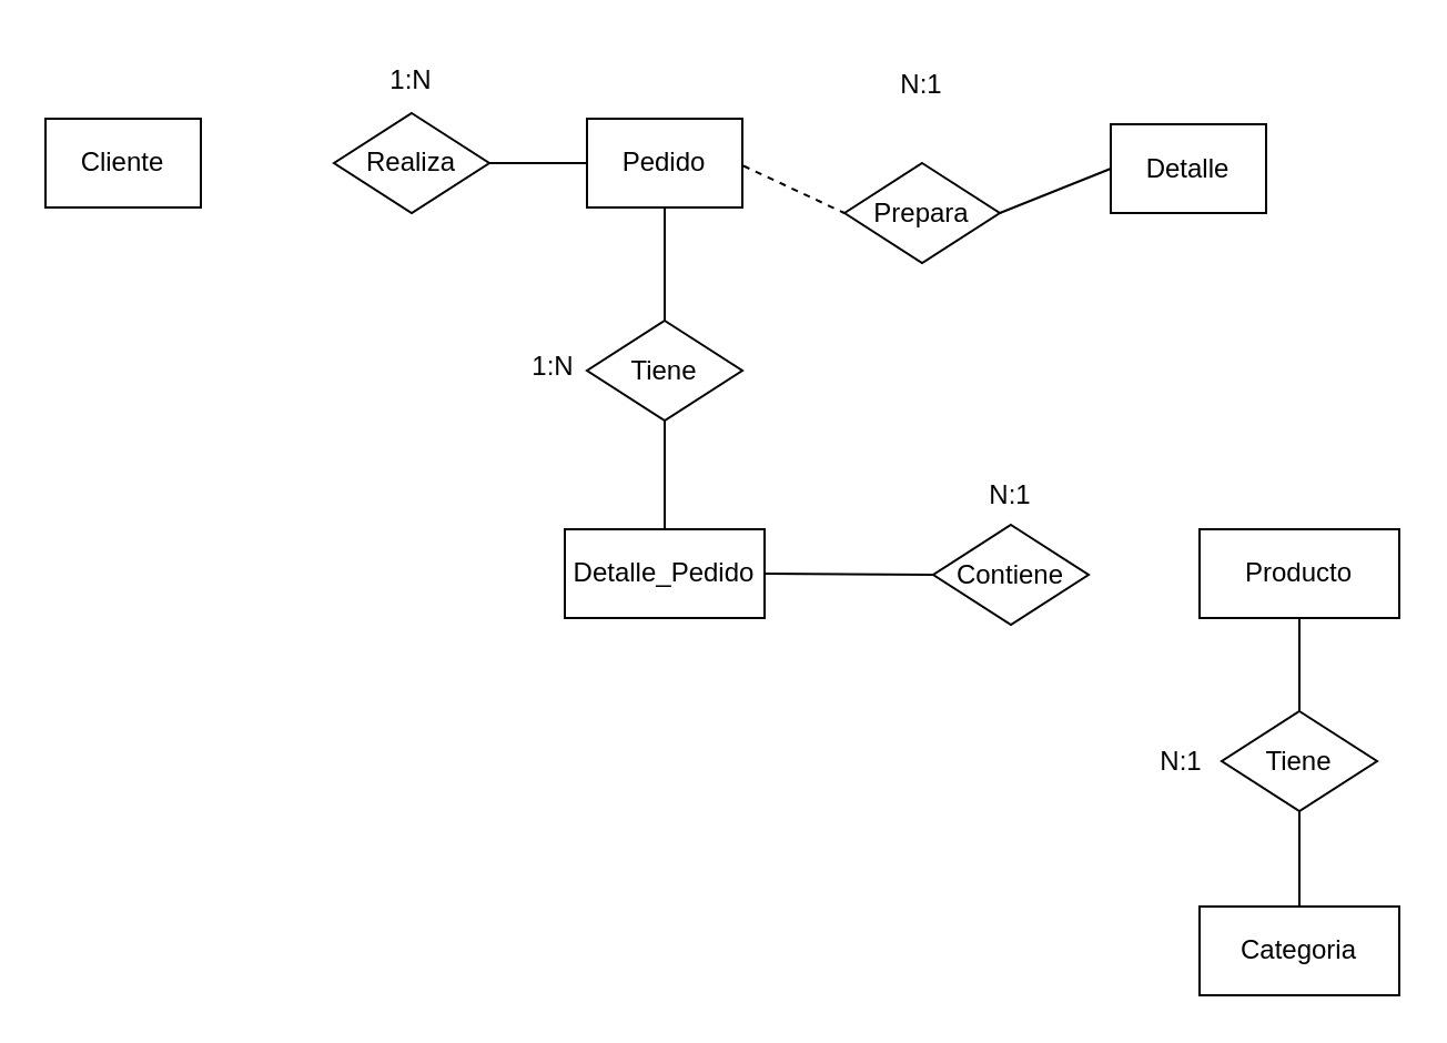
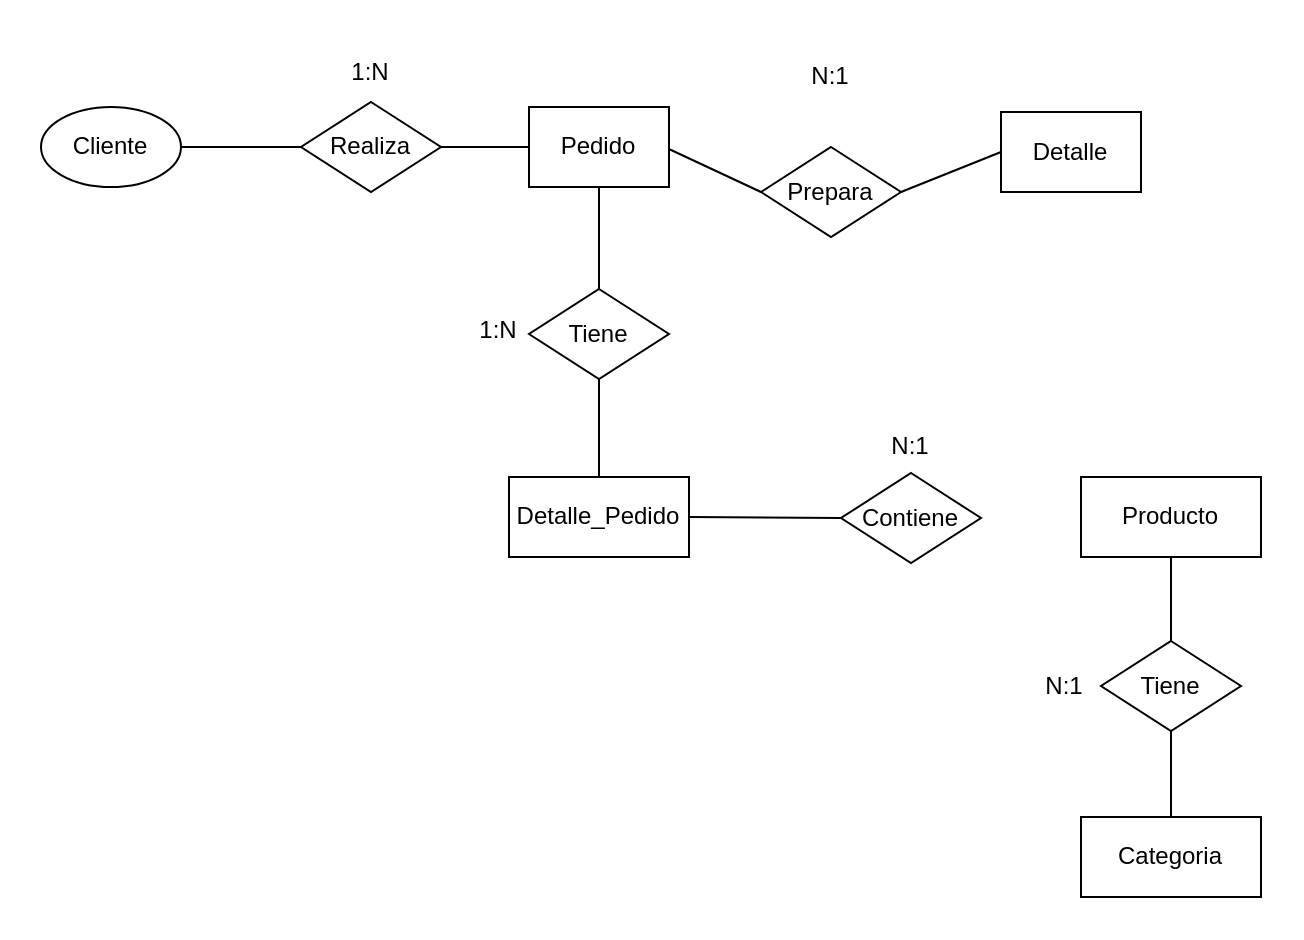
- <mxCell id="2" value="Cliente" style="rounded=0;whiteSpace=wrap;html=1;" parent="1" vertex="1"><mxGeometry x="20" y="53" width="70" height="40" as="geometry" /></mxCell>
+ <mxCell id="2" value="Cliente" style="ellipse;whiteSpace=wrap;html=1;" parent="1" vertex="1"><mxGeometry x="20" y="53" width="70" height="40" as="geometry" /></mxCell>
+ <mxCell id="6" value="" style="endArrow=none;html=1;rounded=0;exitX=1;exitY=0.5;exitDx=0;exitDy=0;entryX=0;entryY=0.5;entryDx=0;entryDy=0;" parent="1" source="2" target="3" edge="1"><mxGeometry width="50" height="50" relative="1" as="geometry"><mxPoint x="310" y="358" as="sourcePoint" /><mxPoint x="360" y="308" as="targetPoint" /></mxGeometry></mxCell>
- <mxCell id="12" value="" style="endArrow=none;html=1;rounded=0;entryX=0;entryY=0.5;entryDx=0;entryDy=0;exitX=1.007;exitY=0.531;exitDx=0;exitDy=0;exitPerimeter=0;dashed=1;" parent="1" source="4" target="8" edge="1"><mxGeometry width="50" height="50" relative="1" as="geometry"><mxPoint x="340" y="68" as="sourcePoint" /><mxPoint x="250" y="-42" as="targetPoint" /></mxGeometry></mxCell>
+ <mxCell id="12" value="" style="endArrow=none;html=1;rounded=0;entryX=0;entryY=0.5;entryDx=0;entryDy=0;exitX=1.007;exitY=0.531;exitDx=0;exitDy=0;exitPerimeter=0;" parent="1" source="4" target="8" edge="1"><mxGeometry width="50" height="50" relative="1" as="geometry"><mxPoint x="340" y="68" as="sourcePoint" /><mxPoint x="250" y="-42" as="targetPoint" /></mxGeometry></mxCell>
